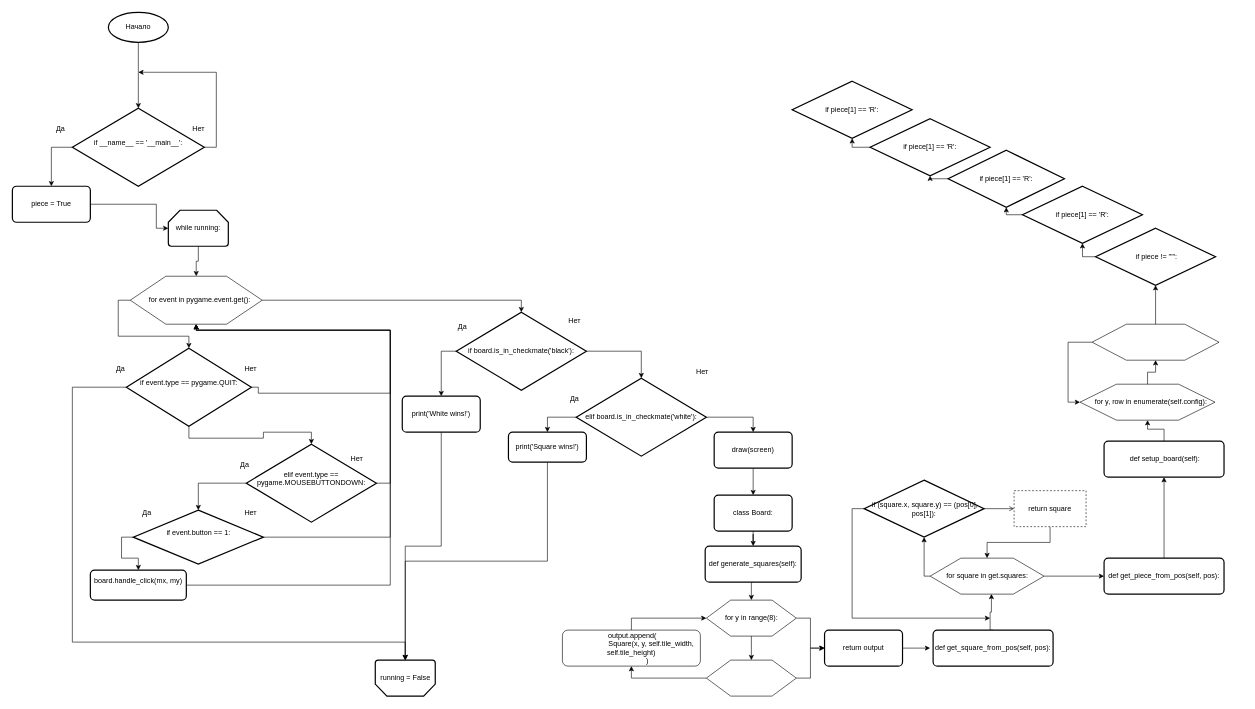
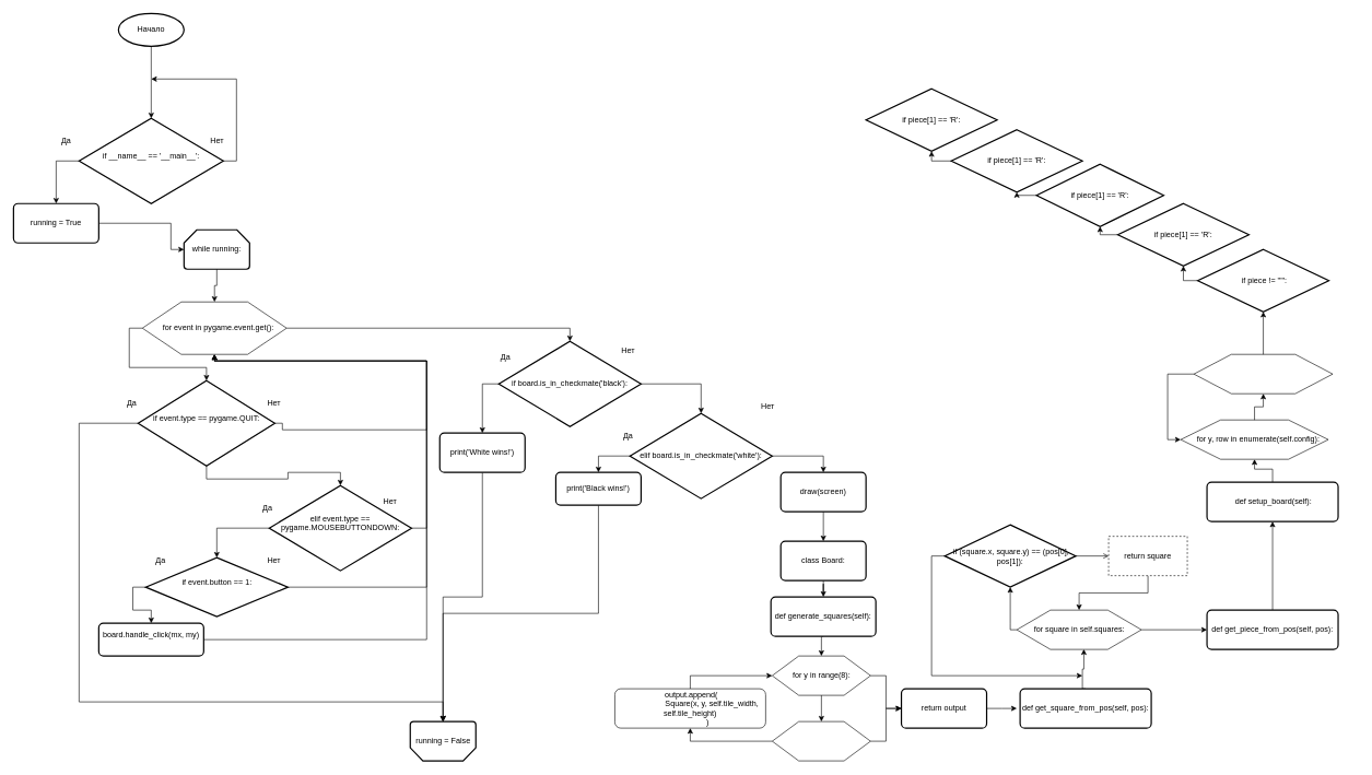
- <mxCell id="10" value="piece = True" style="rounded=1;whiteSpace=wrap;html=1;absoluteArcSize=1;arcSize=14;strokeWidth=2;" parent="1" vertex="1"><mxGeometry x="20" y="310" width="130" height="60" as="geometry" /></mxCell>
+ <mxCell id="10" value="running = True" style="rounded=1;whiteSpace=wrap;html=1;absoluteArcSize=1;arcSize=14;strokeWidth=2;" parent="1" vertex="1"><mxGeometry x="20" y="310" width="130" height="60" as="geometry" /></mxCell>
- <mxCell id="52" value="&lt;div&gt;&#09;&#09;&#09;print('Square wins!')&lt;/div&gt;" style="rounded=1;whiteSpace=wrap;html=1;absoluteArcSize=1;arcSize=14;strokeWidth=2;" parent="1" vertex="1"><mxGeometry x="847" y="720" width="130" height="50" as="geometry" /></mxCell>
+ <mxCell id="52" value="&lt;div&gt;&#09;&#09;&#09;print('Black wins!')&lt;/div&gt;" style="rounded=1;whiteSpace=wrap;html=1;absoluteArcSize=1;arcSize=14;strokeWidth=2;" parent="1" vertex="1"><mxGeometry x="847" y="720" width="130" height="50" as="geometry" /></mxCell>
- <mxCell id="76" value="for square in get.squares:" style="text;html=1;align=center;verticalAlign=middle;resizable=0;points=[];autosize=1;strokeColor=none;fillColor=none;" parent="74" vertex="1"><mxGeometry x="-5" y="15" width="160" height="30" as="geometry" /></mxCell>
+ <mxCell id="76" value="for square in self.squares:" style="text;html=1;align=center;verticalAlign=middle;resizable=0;points=[];autosize=1;strokeColor=none;fillColor=none;" parent="74" vertex="1"><mxGeometry x="-5" y="15" width="160" height="30" as="geometry" /></mxCell>
